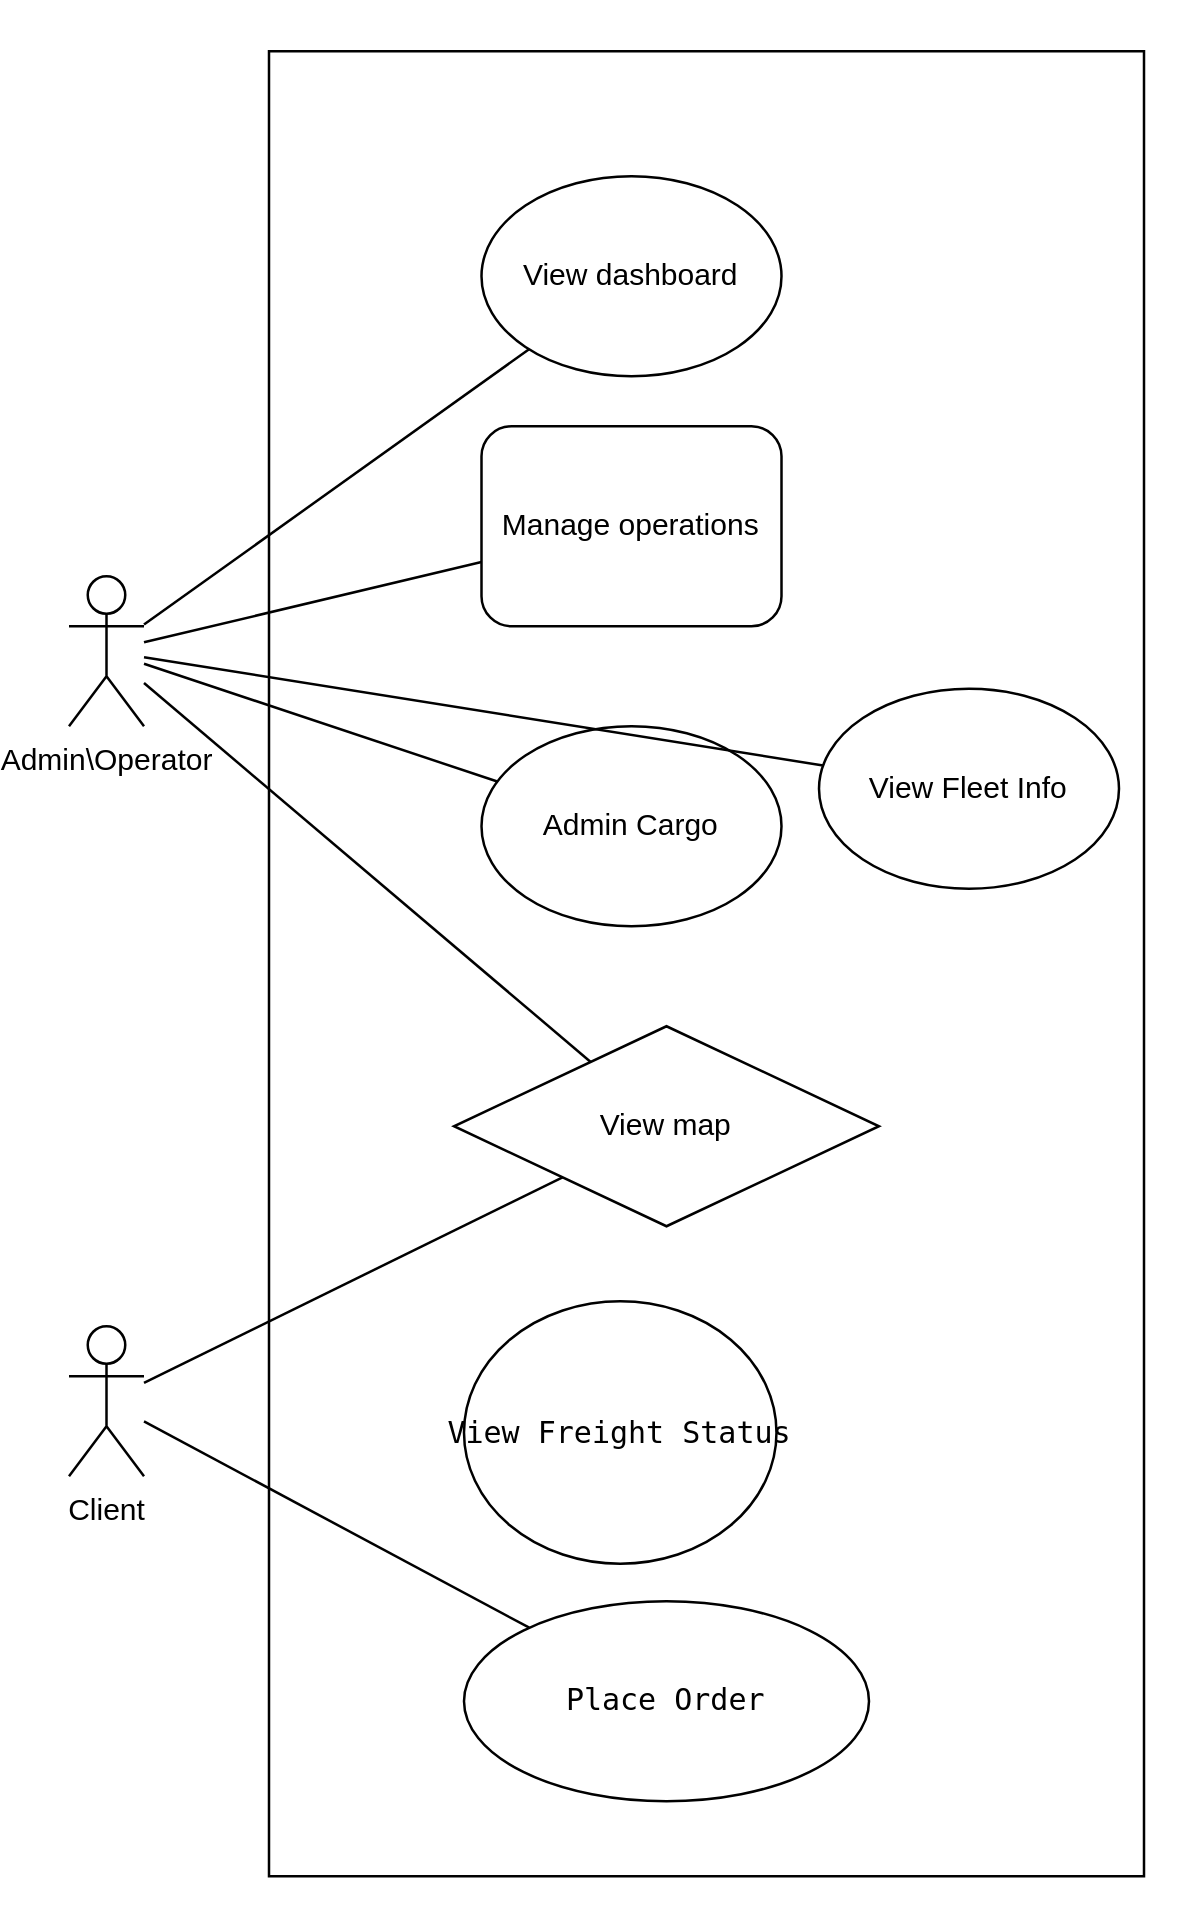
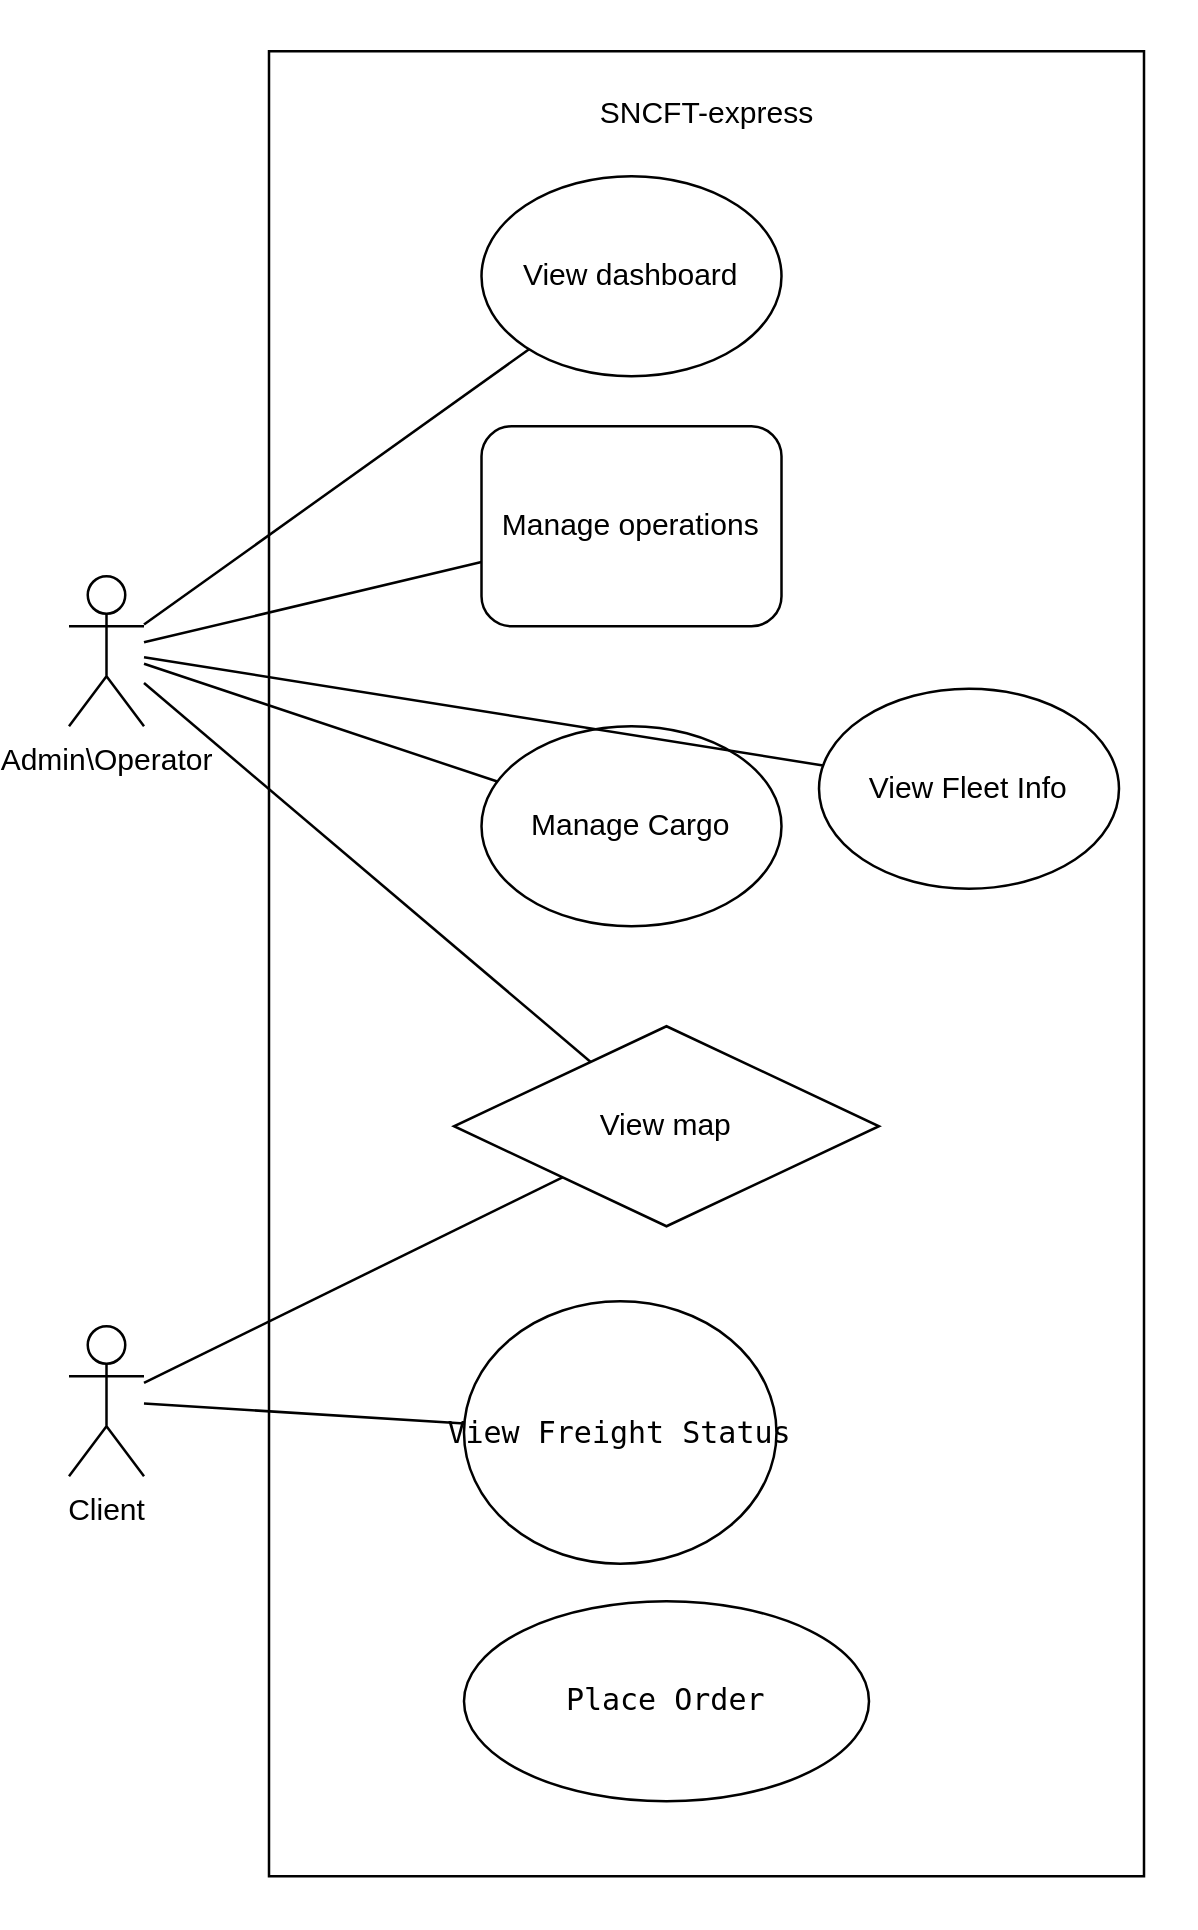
+ <mxCell id="8" value="SNCFT-express" style="text;html=1;align=center;verticalAlign=middle;whiteSpace=wrap;rounded=0;" vertex="1" parent="1"><mxGeometry x="222.5" y="30" width="105" height="30" as="geometry" /></mxCell>
- <mxCell id="7" value="Admin Cargo" style="ellipse;whiteSpace=wrap;html=1;" vertex="1" parent="1"><mxGeometry x="185" y="290" width="120" height="80" as="geometry" /></mxCell>
+ <mxCell id="7" value="Manage Cargo" style="ellipse;whiteSpace=wrap;html=1;" vertex="1" parent="1"><mxGeometry x="185" y="290" width="120" height="80" as="geometry" /></mxCell>
+ <mxCell id="15" value="" style="endArrow=none;html=1;rounded=0;" edge="1" parent="1" source="13" target="3"><mxGeometry width="50" height="50" relative="1" as="geometry"><mxPoint x="320" y="490" as="sourcePoint" /><mxPoint x="370" y="440" as="targetPoint" /></mxGeometry></mxCell>
- <mxCell id="16" value="" style="endArrow=none;html=1;rounded=0;" edge="1" parent="1" source="3" target="14"><mxGeometry width="50" height="50" relative="1" as="geometry"><mxPoint x="70" y="690" as="sourcePoint" /><mxPoint x="120" y="640" as="targetPoint" /></mxGeometry></mxCell>
